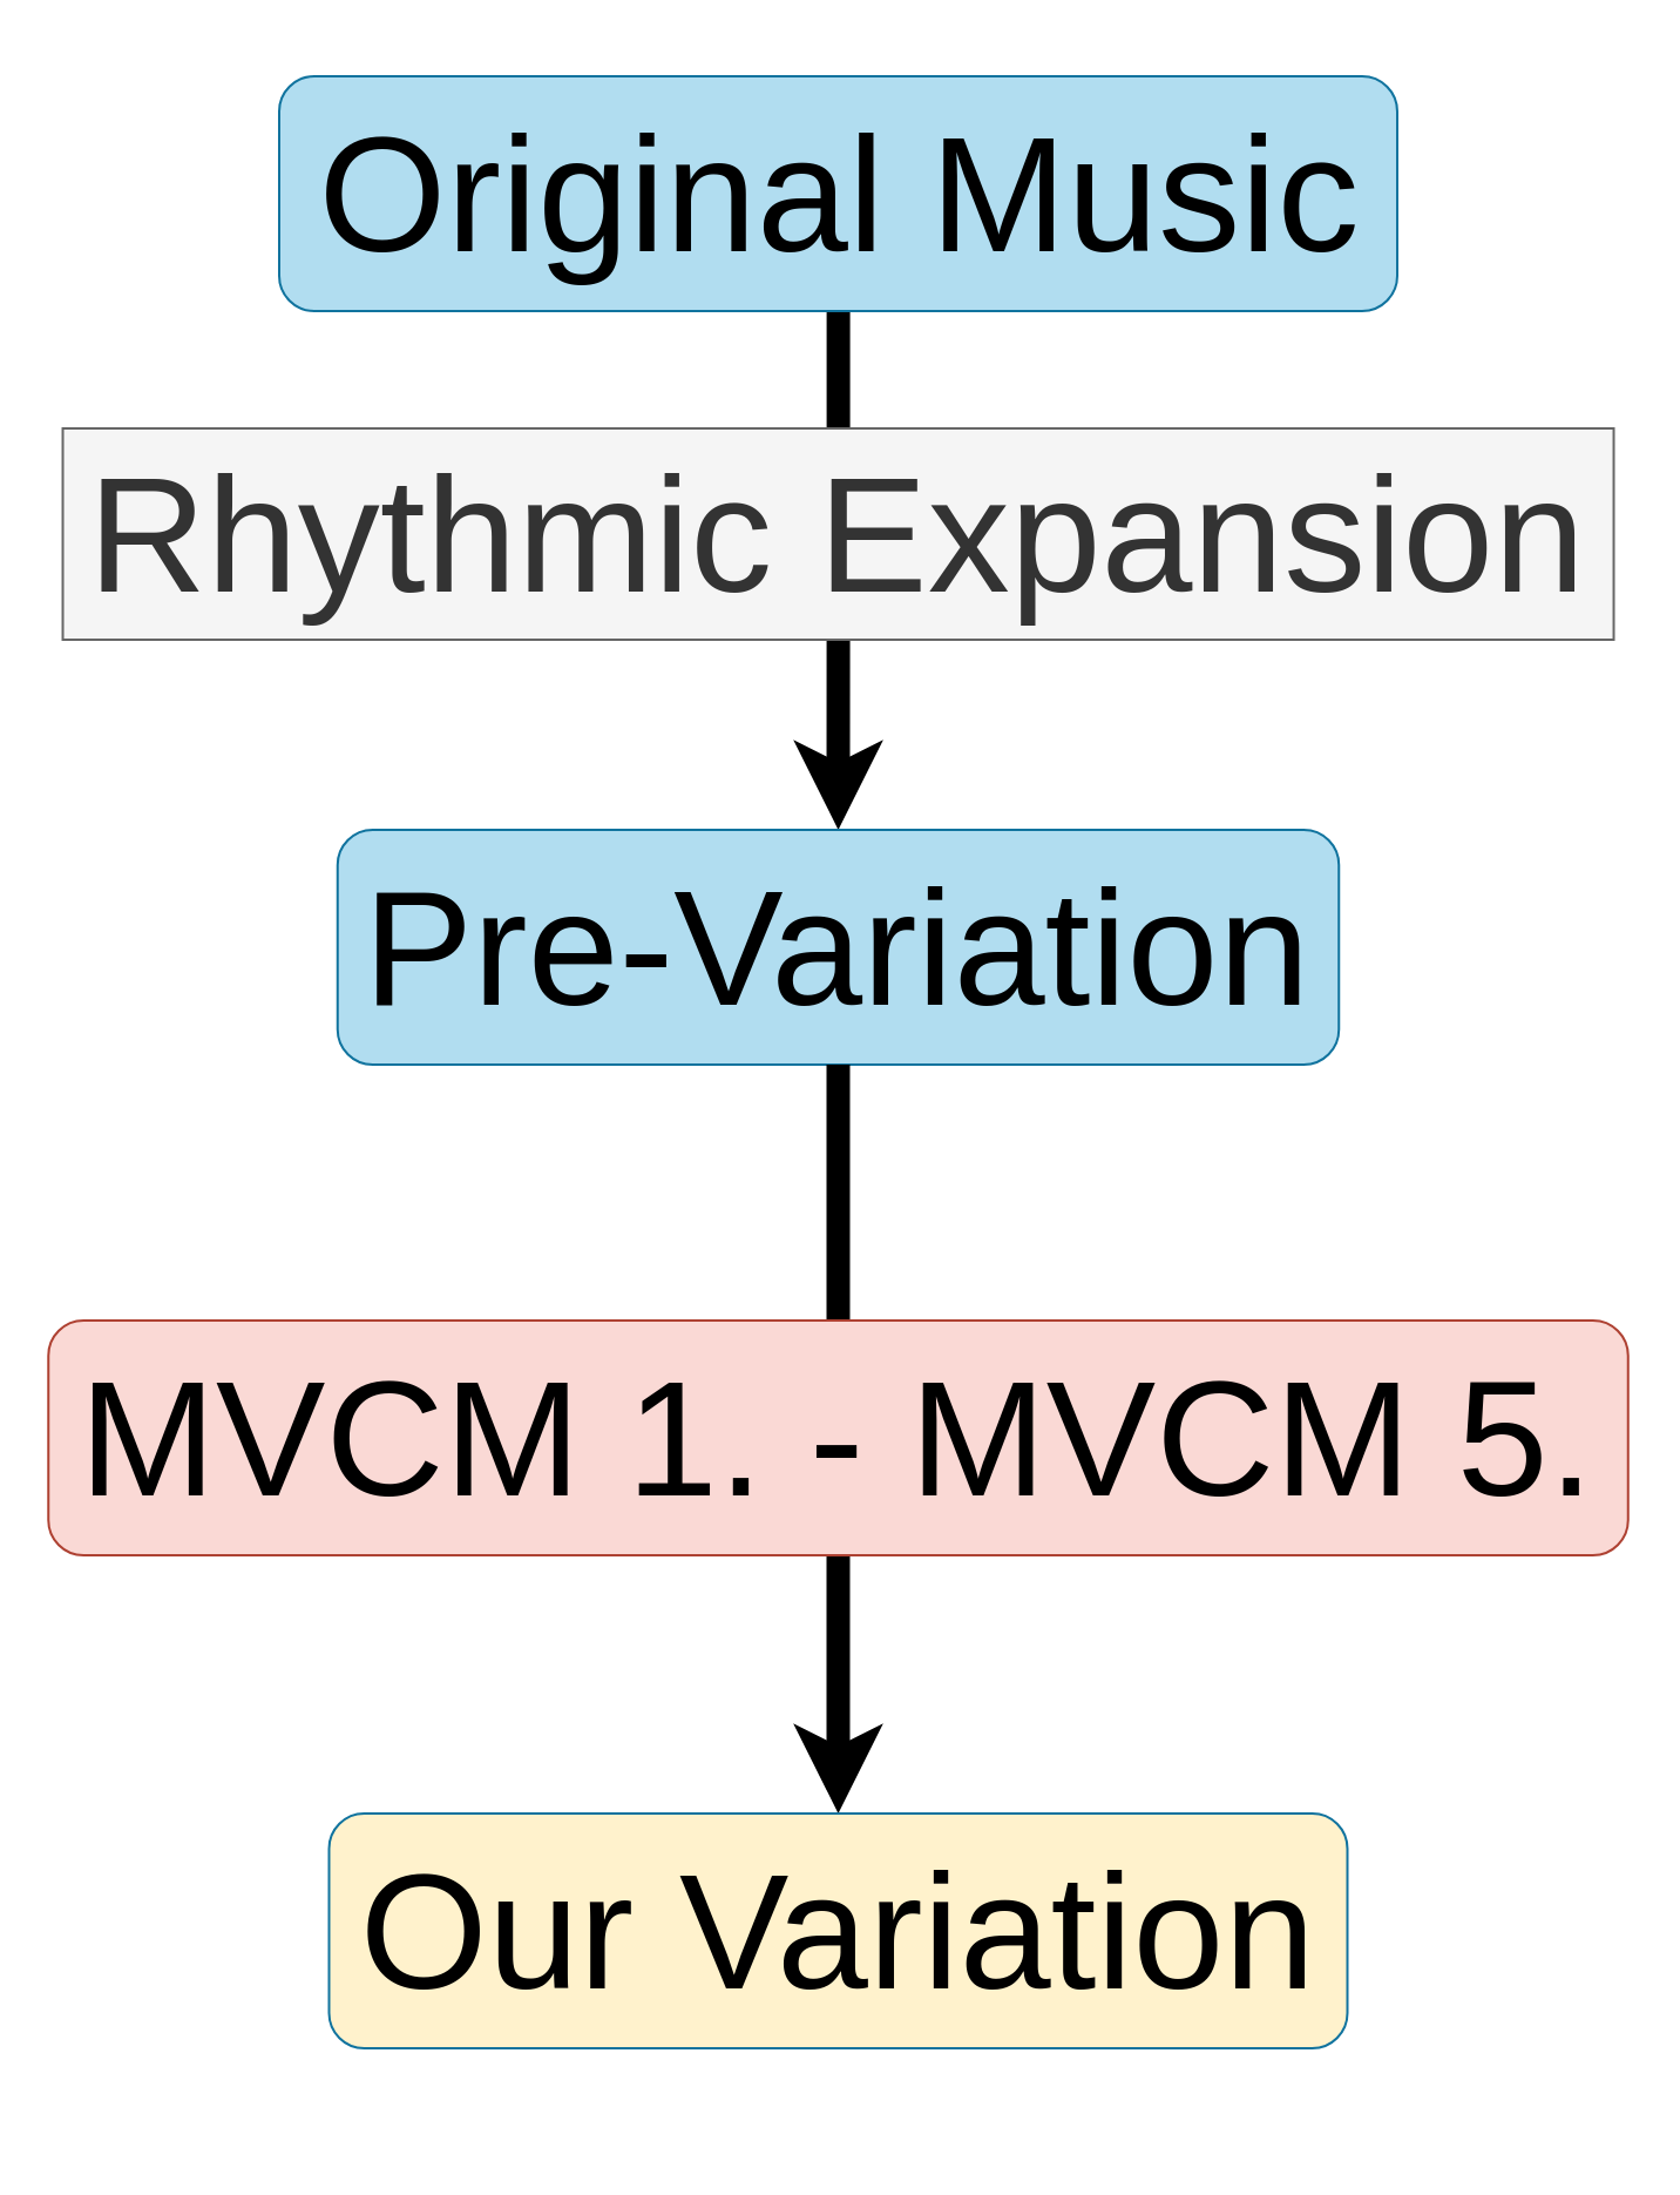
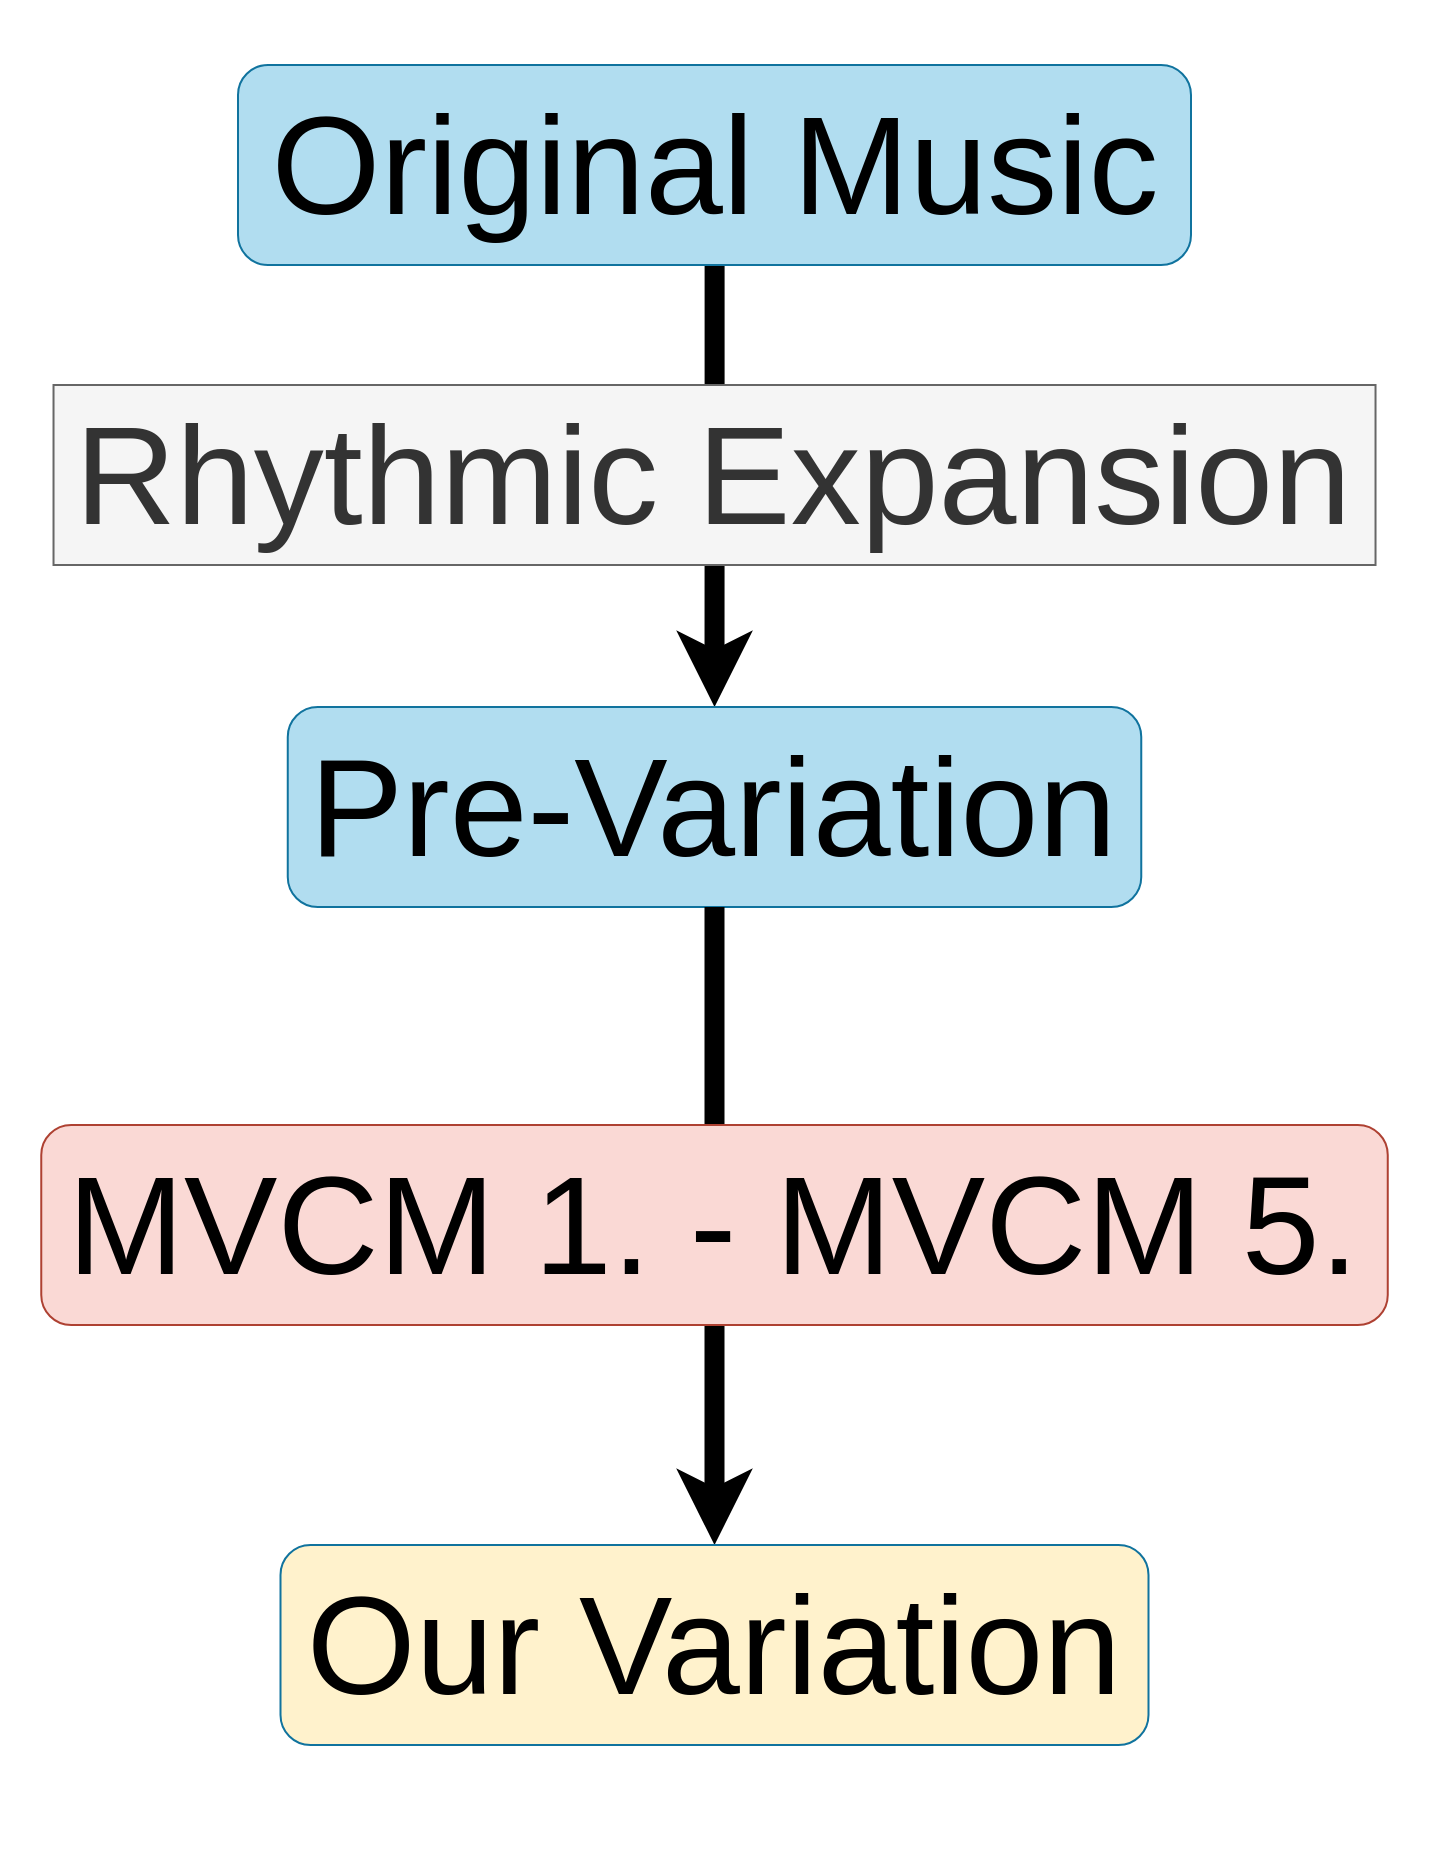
- <mxCell id="5" value="&lt;font style=&quot;font-size: 70px&quot;&gt;Rhythmic Expansion&lt;/font&gt;" style="text;html=1;align=center;verticalAlign=middle;whiteSpace=wrap;rounded=0;fontSize=40;labelBorderColor=none;fillColor=#f5f5f5;strokeColor=#666666;fontColor=#333333;" vertex="1" parent="1"><mxGeometry x="26.26" y="170" width="661" height="90" as="geometry" /></mxCell>
+ <mxCell id="5" value="&lt;font style=&quot;font-size: 70px&quot;&gt;Rhythmic Expansion&lt;/font&gt;" style="text;html=1;align=center;verticalAlign=middle;whiteSpace=wrap;rounded=0;fontSize=40;labelBorderColor=none;fillColor=#f5f5f5;strokeColor=#666666;fontColor=#333333;" vertex="1" parent="1"><mxGeometry x="26.26" y="180" width="661" height="90" as="geometry" /></mxCell>
